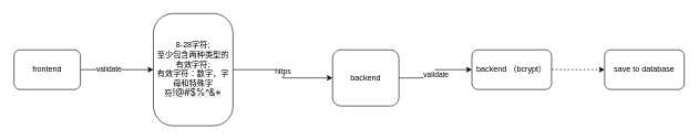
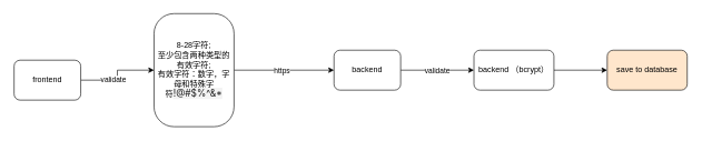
- <mxCell id="4" value="frontend" style="rounded=1;whiteSpace=wrap;html=1;" vertex="1" parent="1"><mxGeometry x="20" y="75" width="100" height="60" as="geometry" /></mxCell>
+ <mxCell id="4" value="frontend" style="rounded=1;whiteSpace=wrap;html=1;" vertex="1" parent="1"><mxGeometry x="20" y="90" width="100" height="60" as="geometry" /></mxCell>
- <mxCell id="8" value="" style="edgeStyle=orthogonalEdgeStyle;rounded=0;orthogonalLoop=1;jettySize=auto;html=1;dashed=1;" edge="1" parent="1" source="9" target="10"><mxGeometry relative="1" as="geometry" /></mxCell>
+ <mxCell id="8" value="" style="edgeStyle=orthogonalEdgeStyle;rounded=0;orthogonalLoop=1;jettySize=auto;html=1;" edge="1" parent="1" source="9" target="10"><mxGeometry relative="1" as="geometry" /></mxCell>
- <mxCell id="10" value="save to database" style="whiteSpace=wrap;html=1;rounded=1;" vertex="1" parent="1"><mxGeometry x="910" y="75" width="120" height="60" as="geometry" /></mxCell>
+ <mxCell id="10" value="save to database" style="whiteSpace=wrap;html=1;rounded=1;fillColor=#ffe6cc;" vertex="1" parent="1"><mxGeometry x="910" y="75" width="120" height="60" as="geometry" /></mxCell>
- <mxCell id="7" value="backend" style="rounded=1;whiteSpace=wrap;html=1;" vertex="1" parent="1"><mxGeometry x="500" y="75" width="100" height="85" as="geometry" /></mxCell>
+ <mxCell id="7" value="backend" style="rounded=1;whiteSpace=wrap;html=1;" vertex="1" parent="1"><mxGeometry x="500" y="75" width="100" height="60" as="geometry" /></mxCell>
